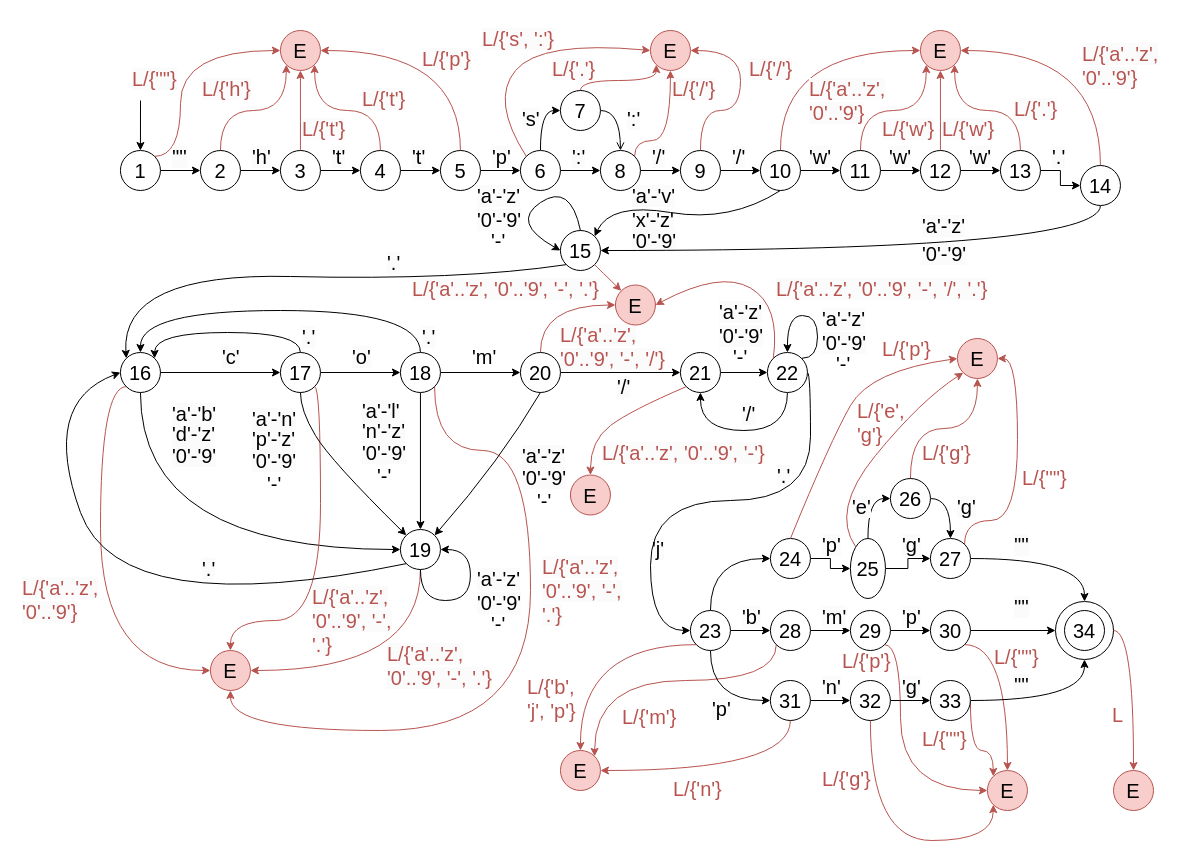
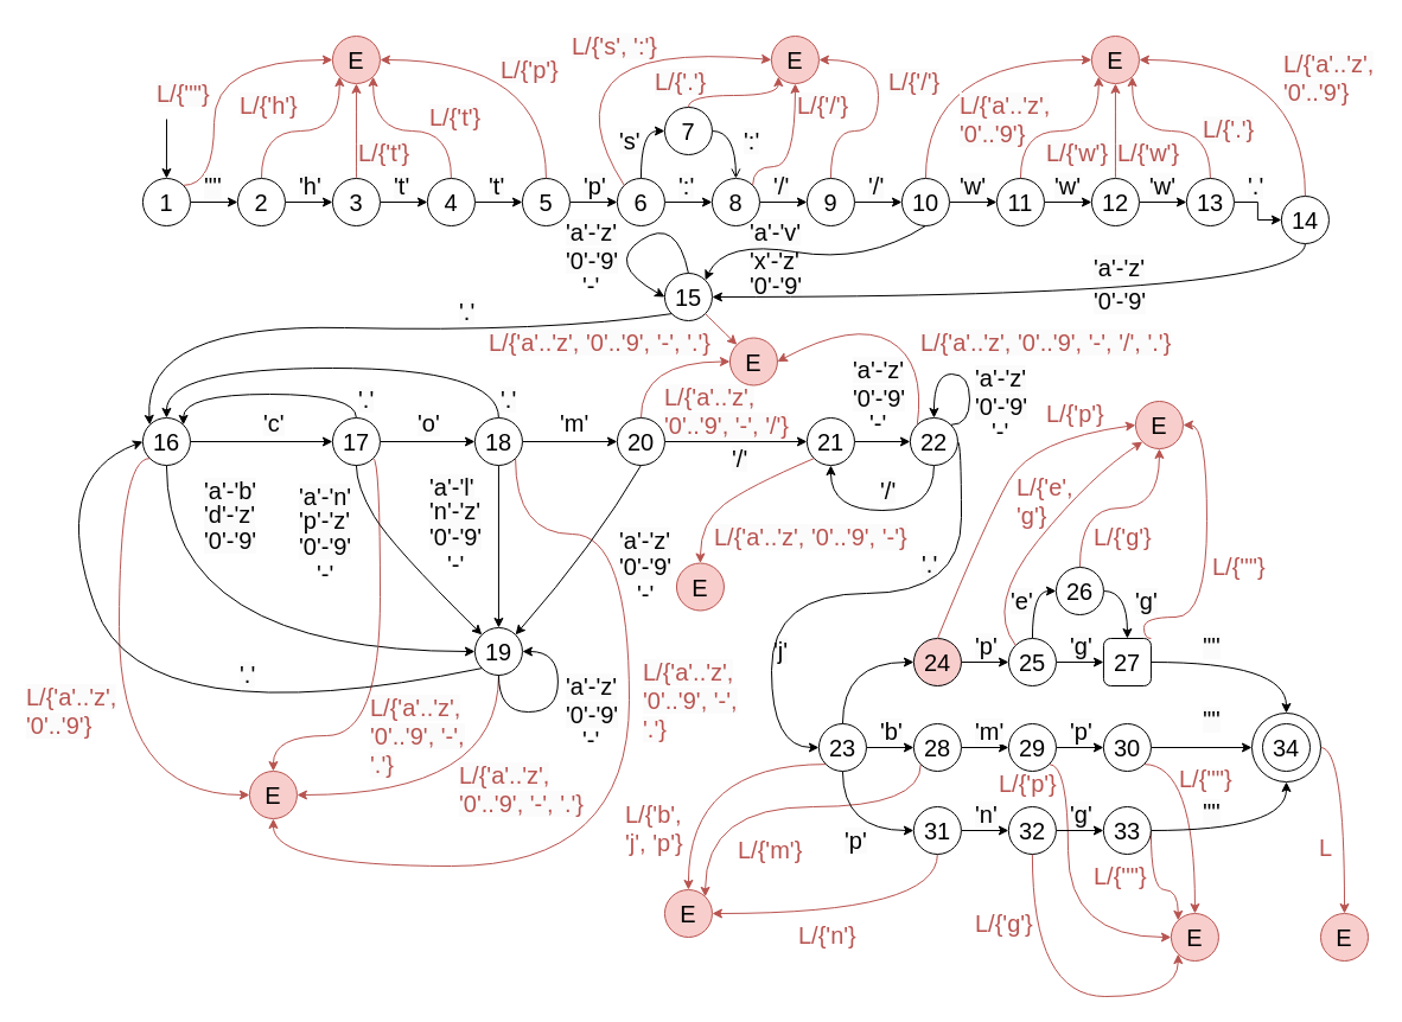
- <mxCell id="117" value="24" style="ellipse;whiteSpace=wrap;html=1;aspect=fixed;fontSize=20;" parent="1" vertex="1"><mxGeometry x="769.94" y="538" width="40" height="40" as="geometry" /></mxCell>
+ <mxCell id="117" value="24" style="ellipse;whiteSpace=wrap;html=1;aspect=fixed;fontSize=20;fillColor=#f8cecc;" parent="1" vertex="1"><mxGeometry x="769.94" y="538" width="40" height="40" as="geometry" /></mxCell>
- <mxCell id="123" value="27" style="ellipse;whiteSpace=wrap;html=1;aspect=fixed;fontSize=20;" parent="1" vertex="1"><mxGeometry x="929.94" y="538" width="40" height="40" as="geometry" /></mxCell>
+ <mxCell id="123" value="27" style="whiteSpace=wrap;html=1;aspect=fixed;fontSize=20;rounded=1;" parent="1" vertex="1"><mxGeometry x="929.94" y="538" width="40" height="40" as="geometry" /></mxCell>
- <mxCell id="120" value="25" style="ellipse;whiteSpace=wrap;html=1;aspect=fixed;fontSize=20;" parent="1" vertex="1"><mxGeometry x="849.94" y="538" width="35" height="60" as="geometry" /></mxCell>
+ <mxCell id="120" value="25" style="ellipse;whiteSpace=wrap;html=1;aspect=fixed;fontSize=20;" parent="1" vertex="1"><mxGeometry x="849.94" y="538" width="40" height="40" as="geometry" /></mxCell>
